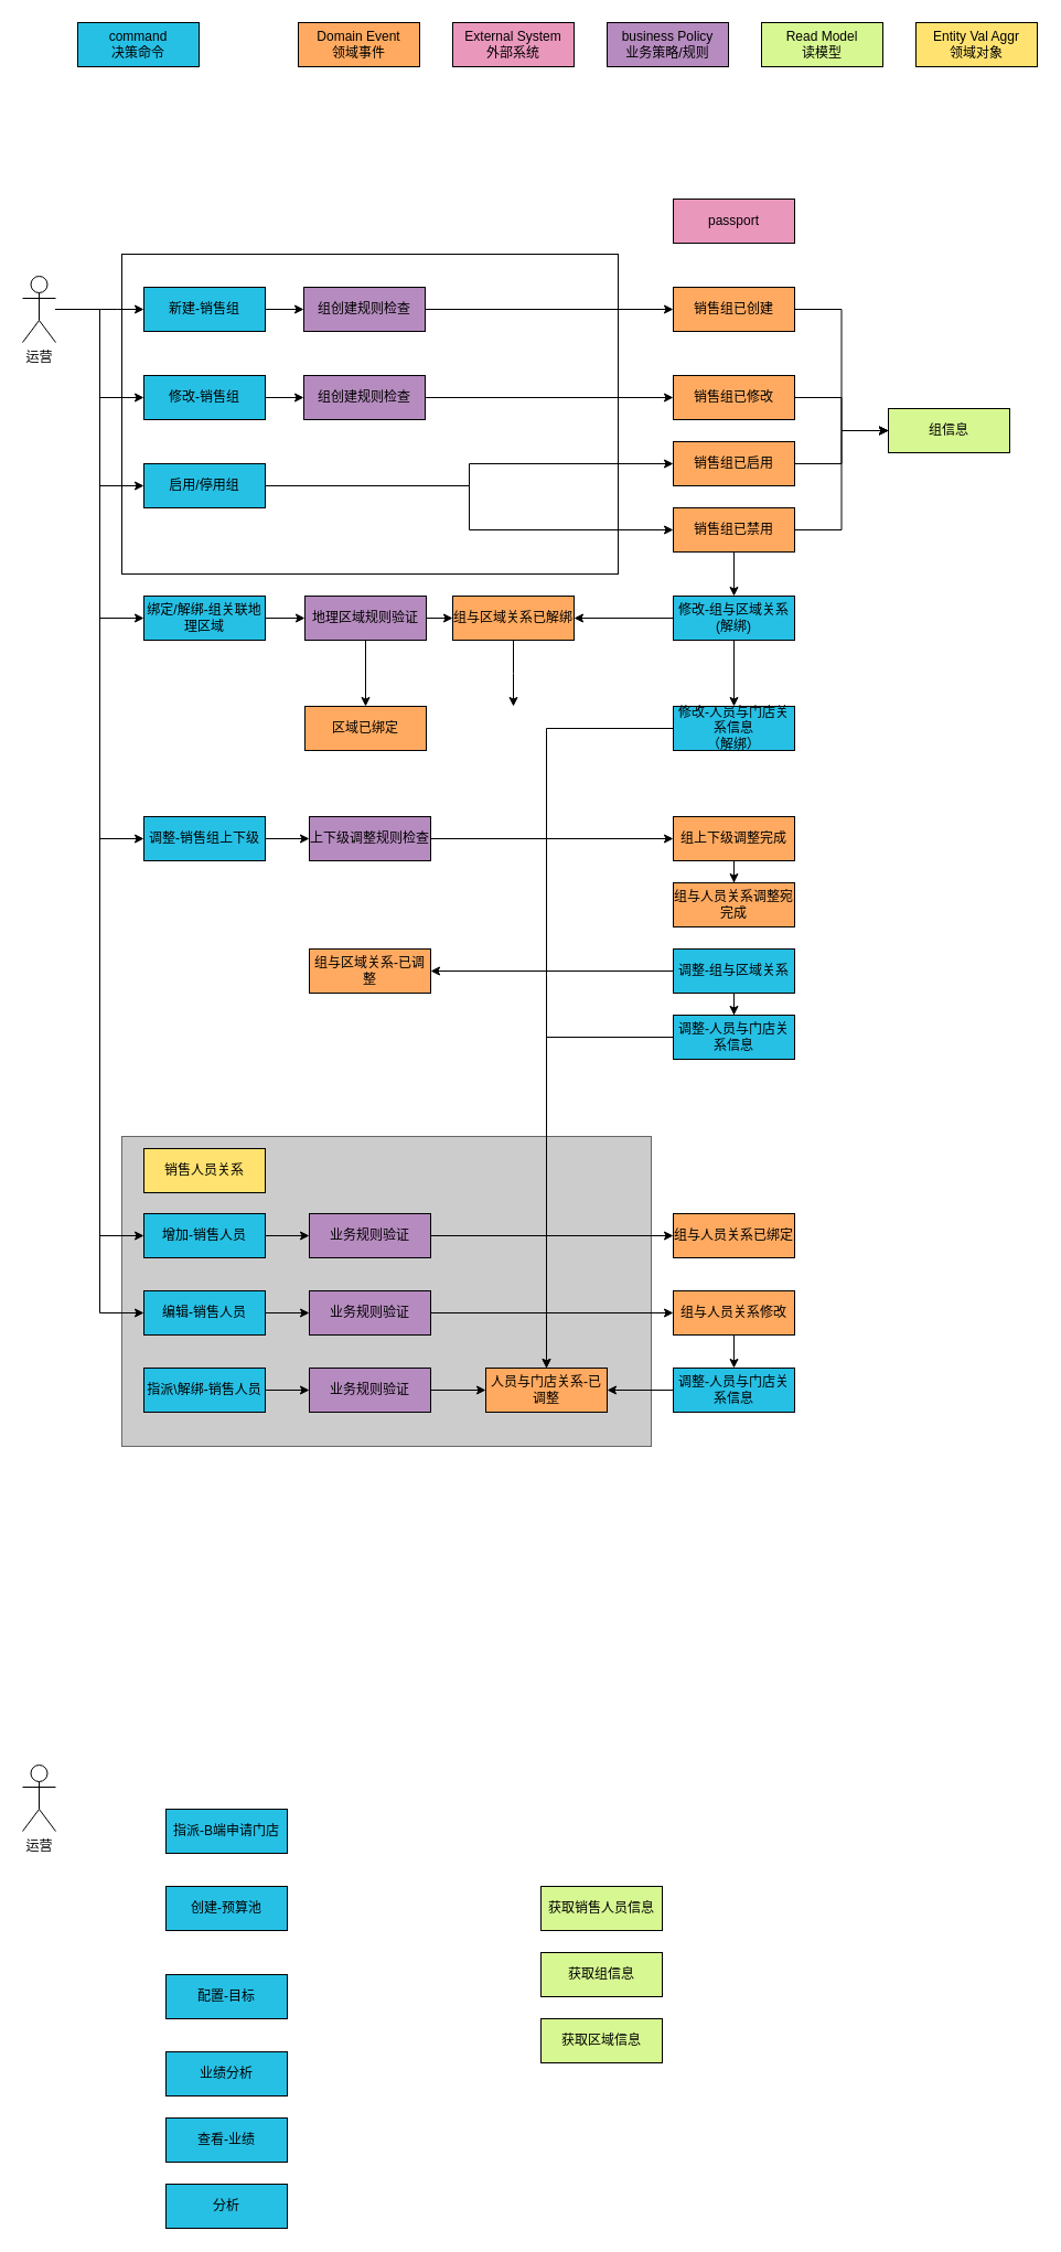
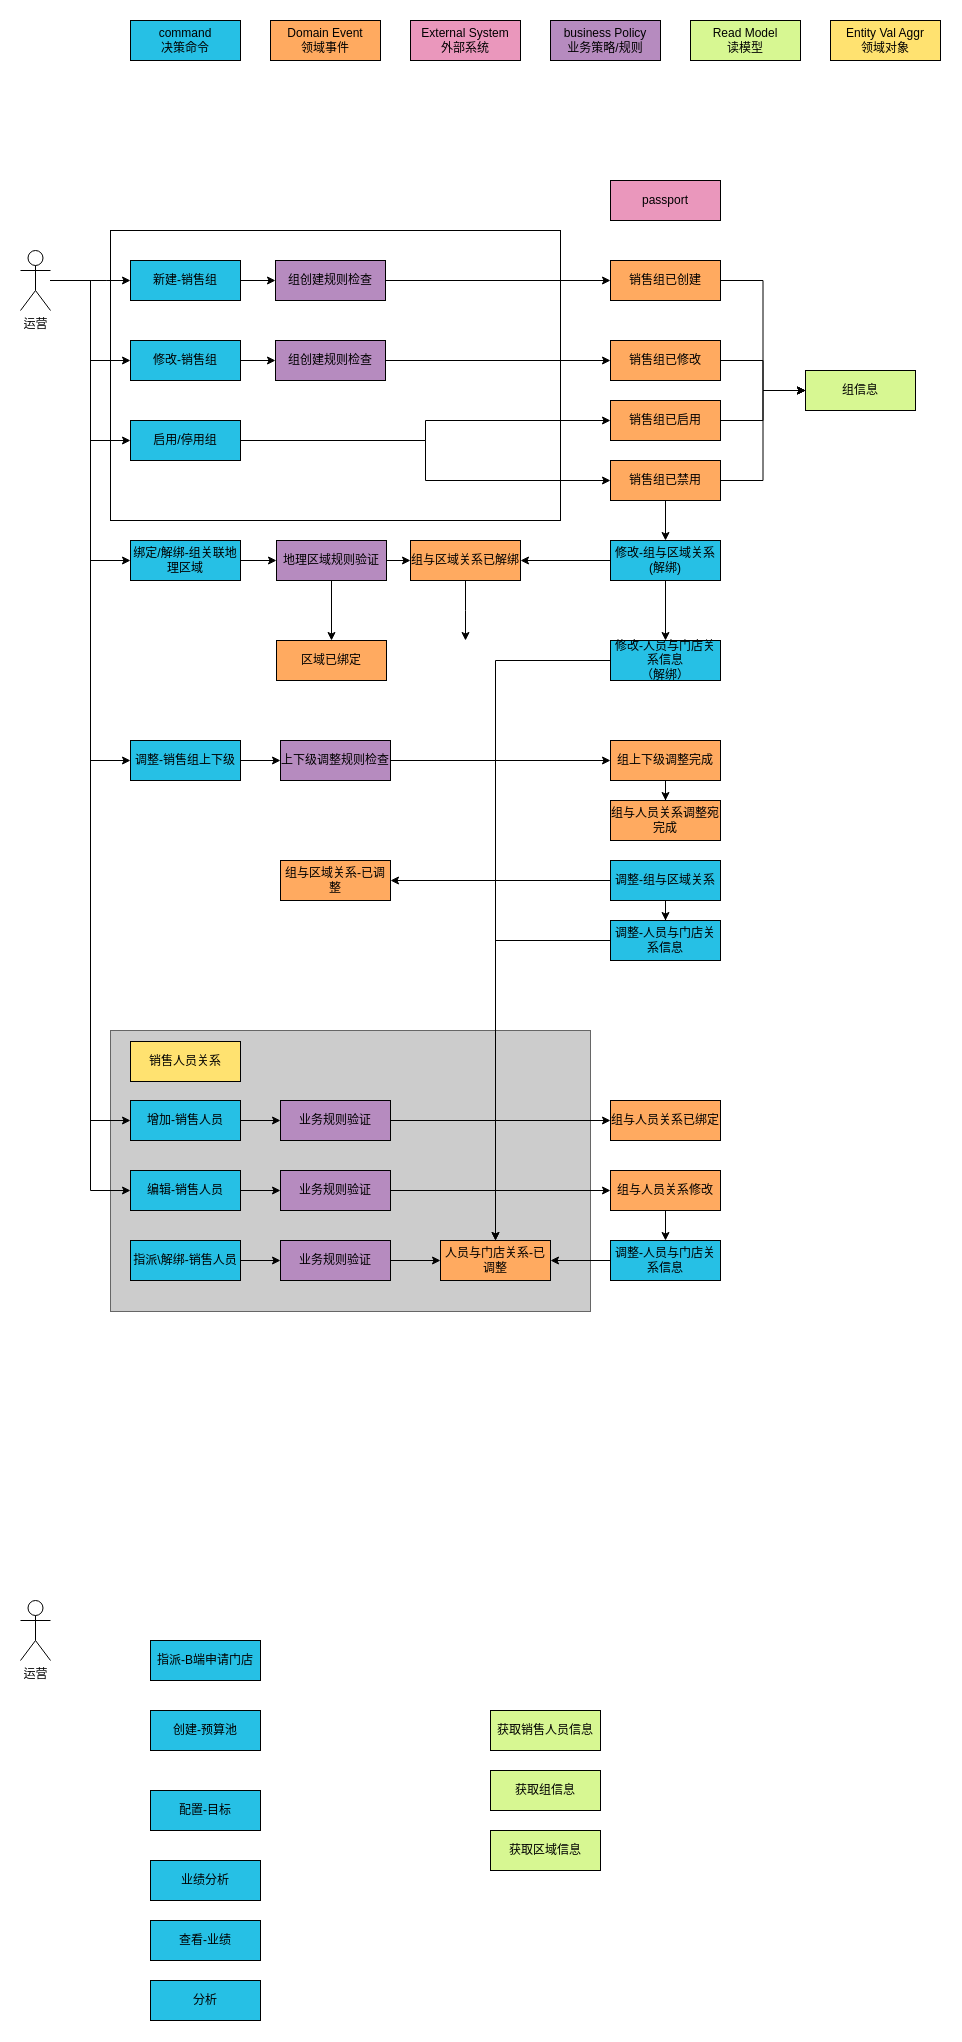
- <mxCell id="4" value="&lt;div&gt;&lt;font&gt;command&lt;/font&gt;&lt;/div&gt;&lt;font&gt;决策命令&lt;/font&gt;" style="rounded=0;whiteSpace=wrap;html=1;fillColor=#26C0E5;" parent="1" vertex="1"><mxGeometry x="70" y="20" width="110" height="40" as="geometry" /></mxCell>
+ <mxCell id="4" value="&lt;div&gt;&lt;font&gt;command&lt;/font&gt;&lt;/div&gt;&lt;font&gt;决策命令&lt;/font&gt;" style="rounded=0;whiteSpace=wrap;html=1;fillColor=#26C0E5;" parent="1" vertex="1"><mxGeometry x="130" y="20" width="110" height="40" as="geometry" /></mxCell>
